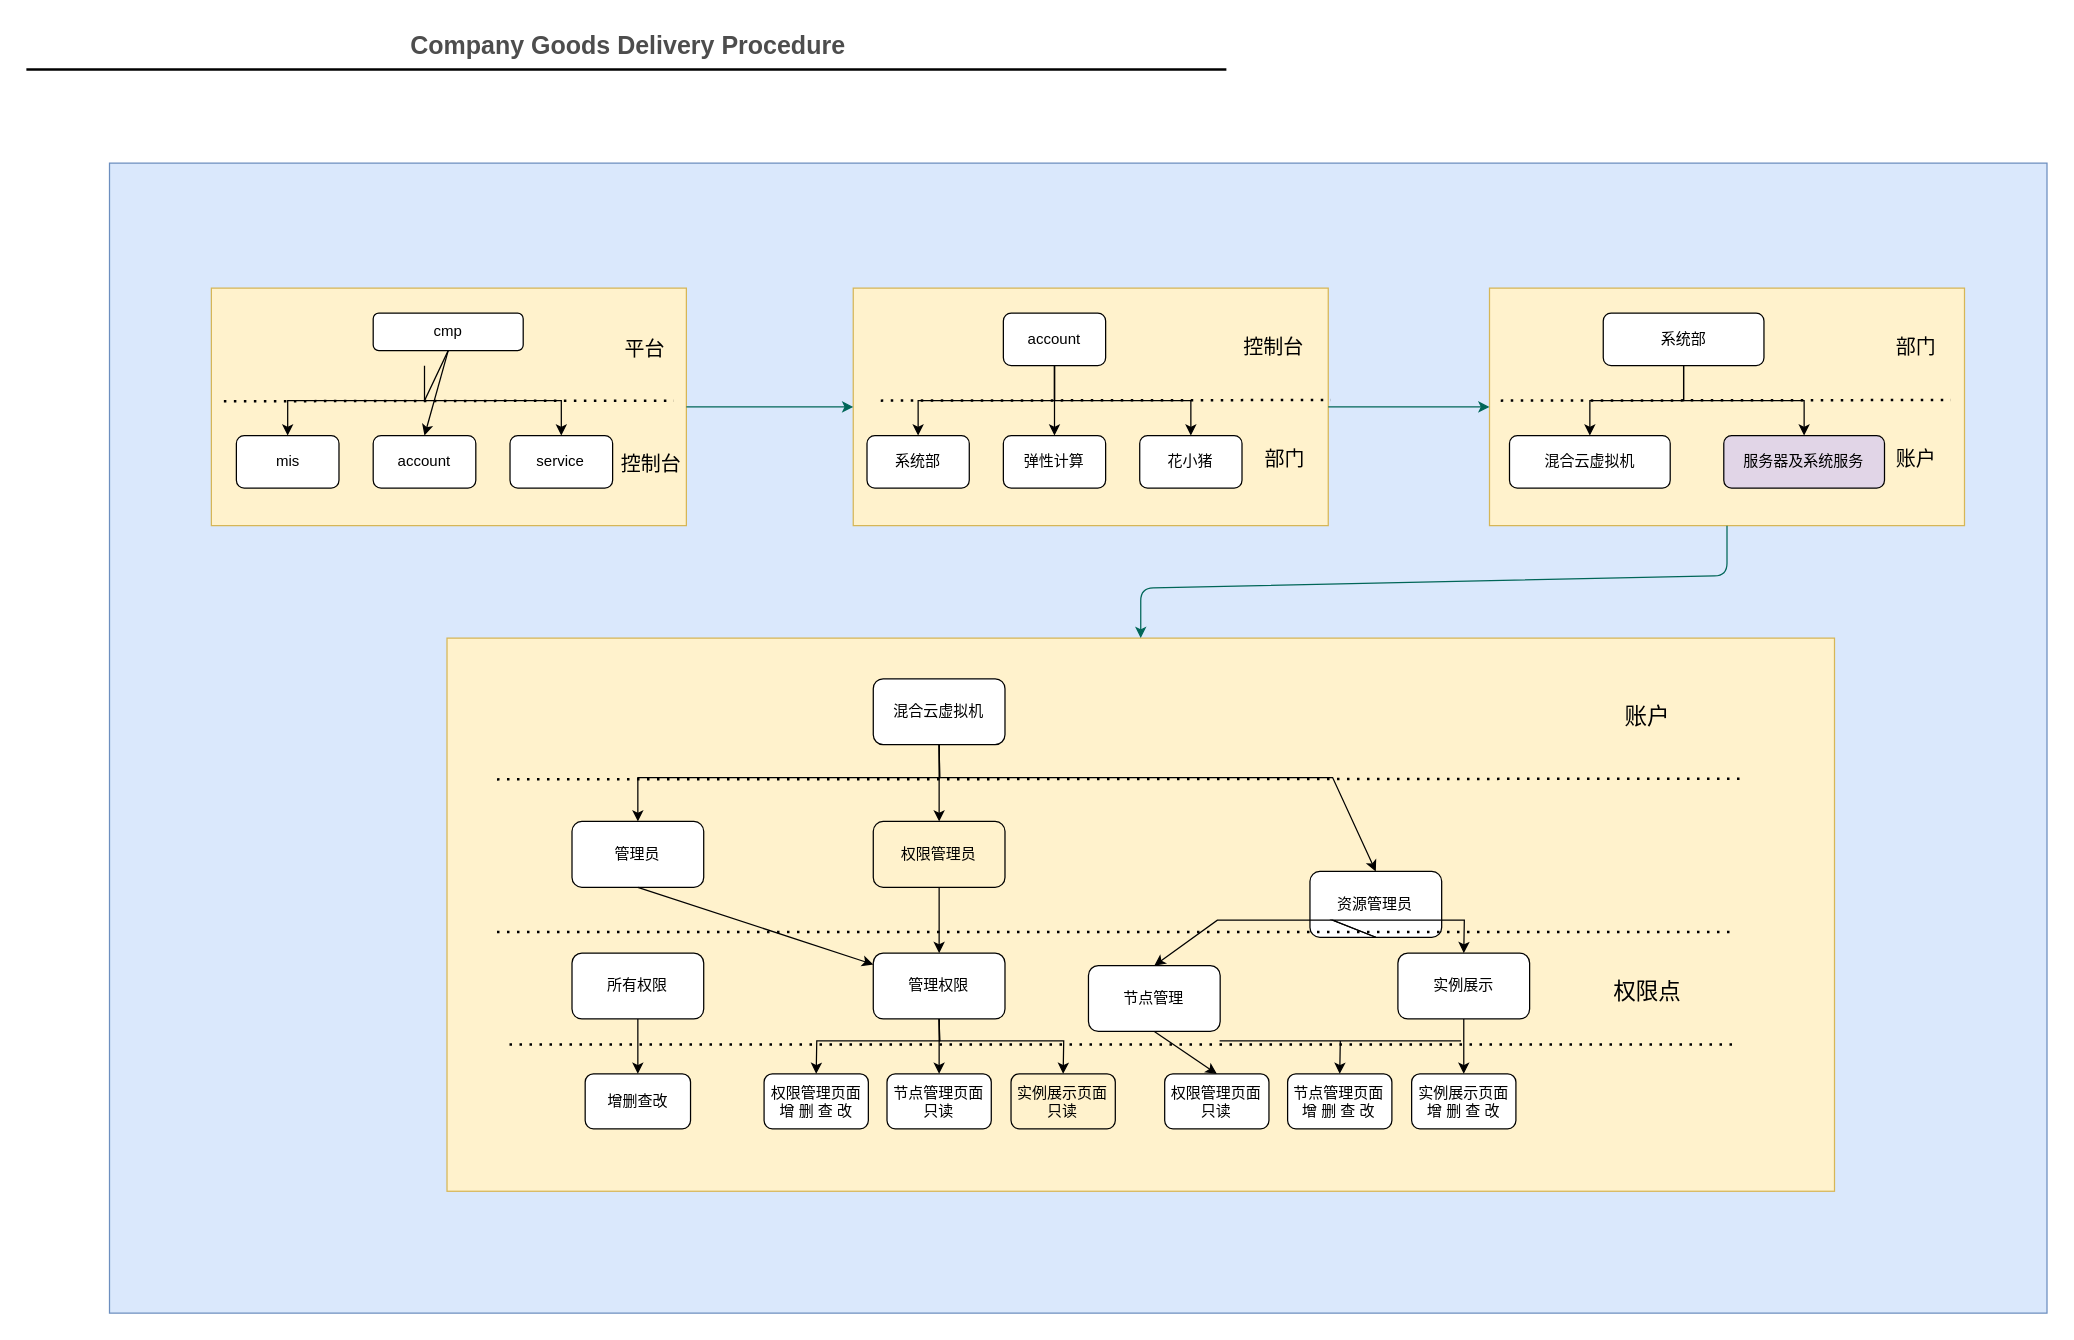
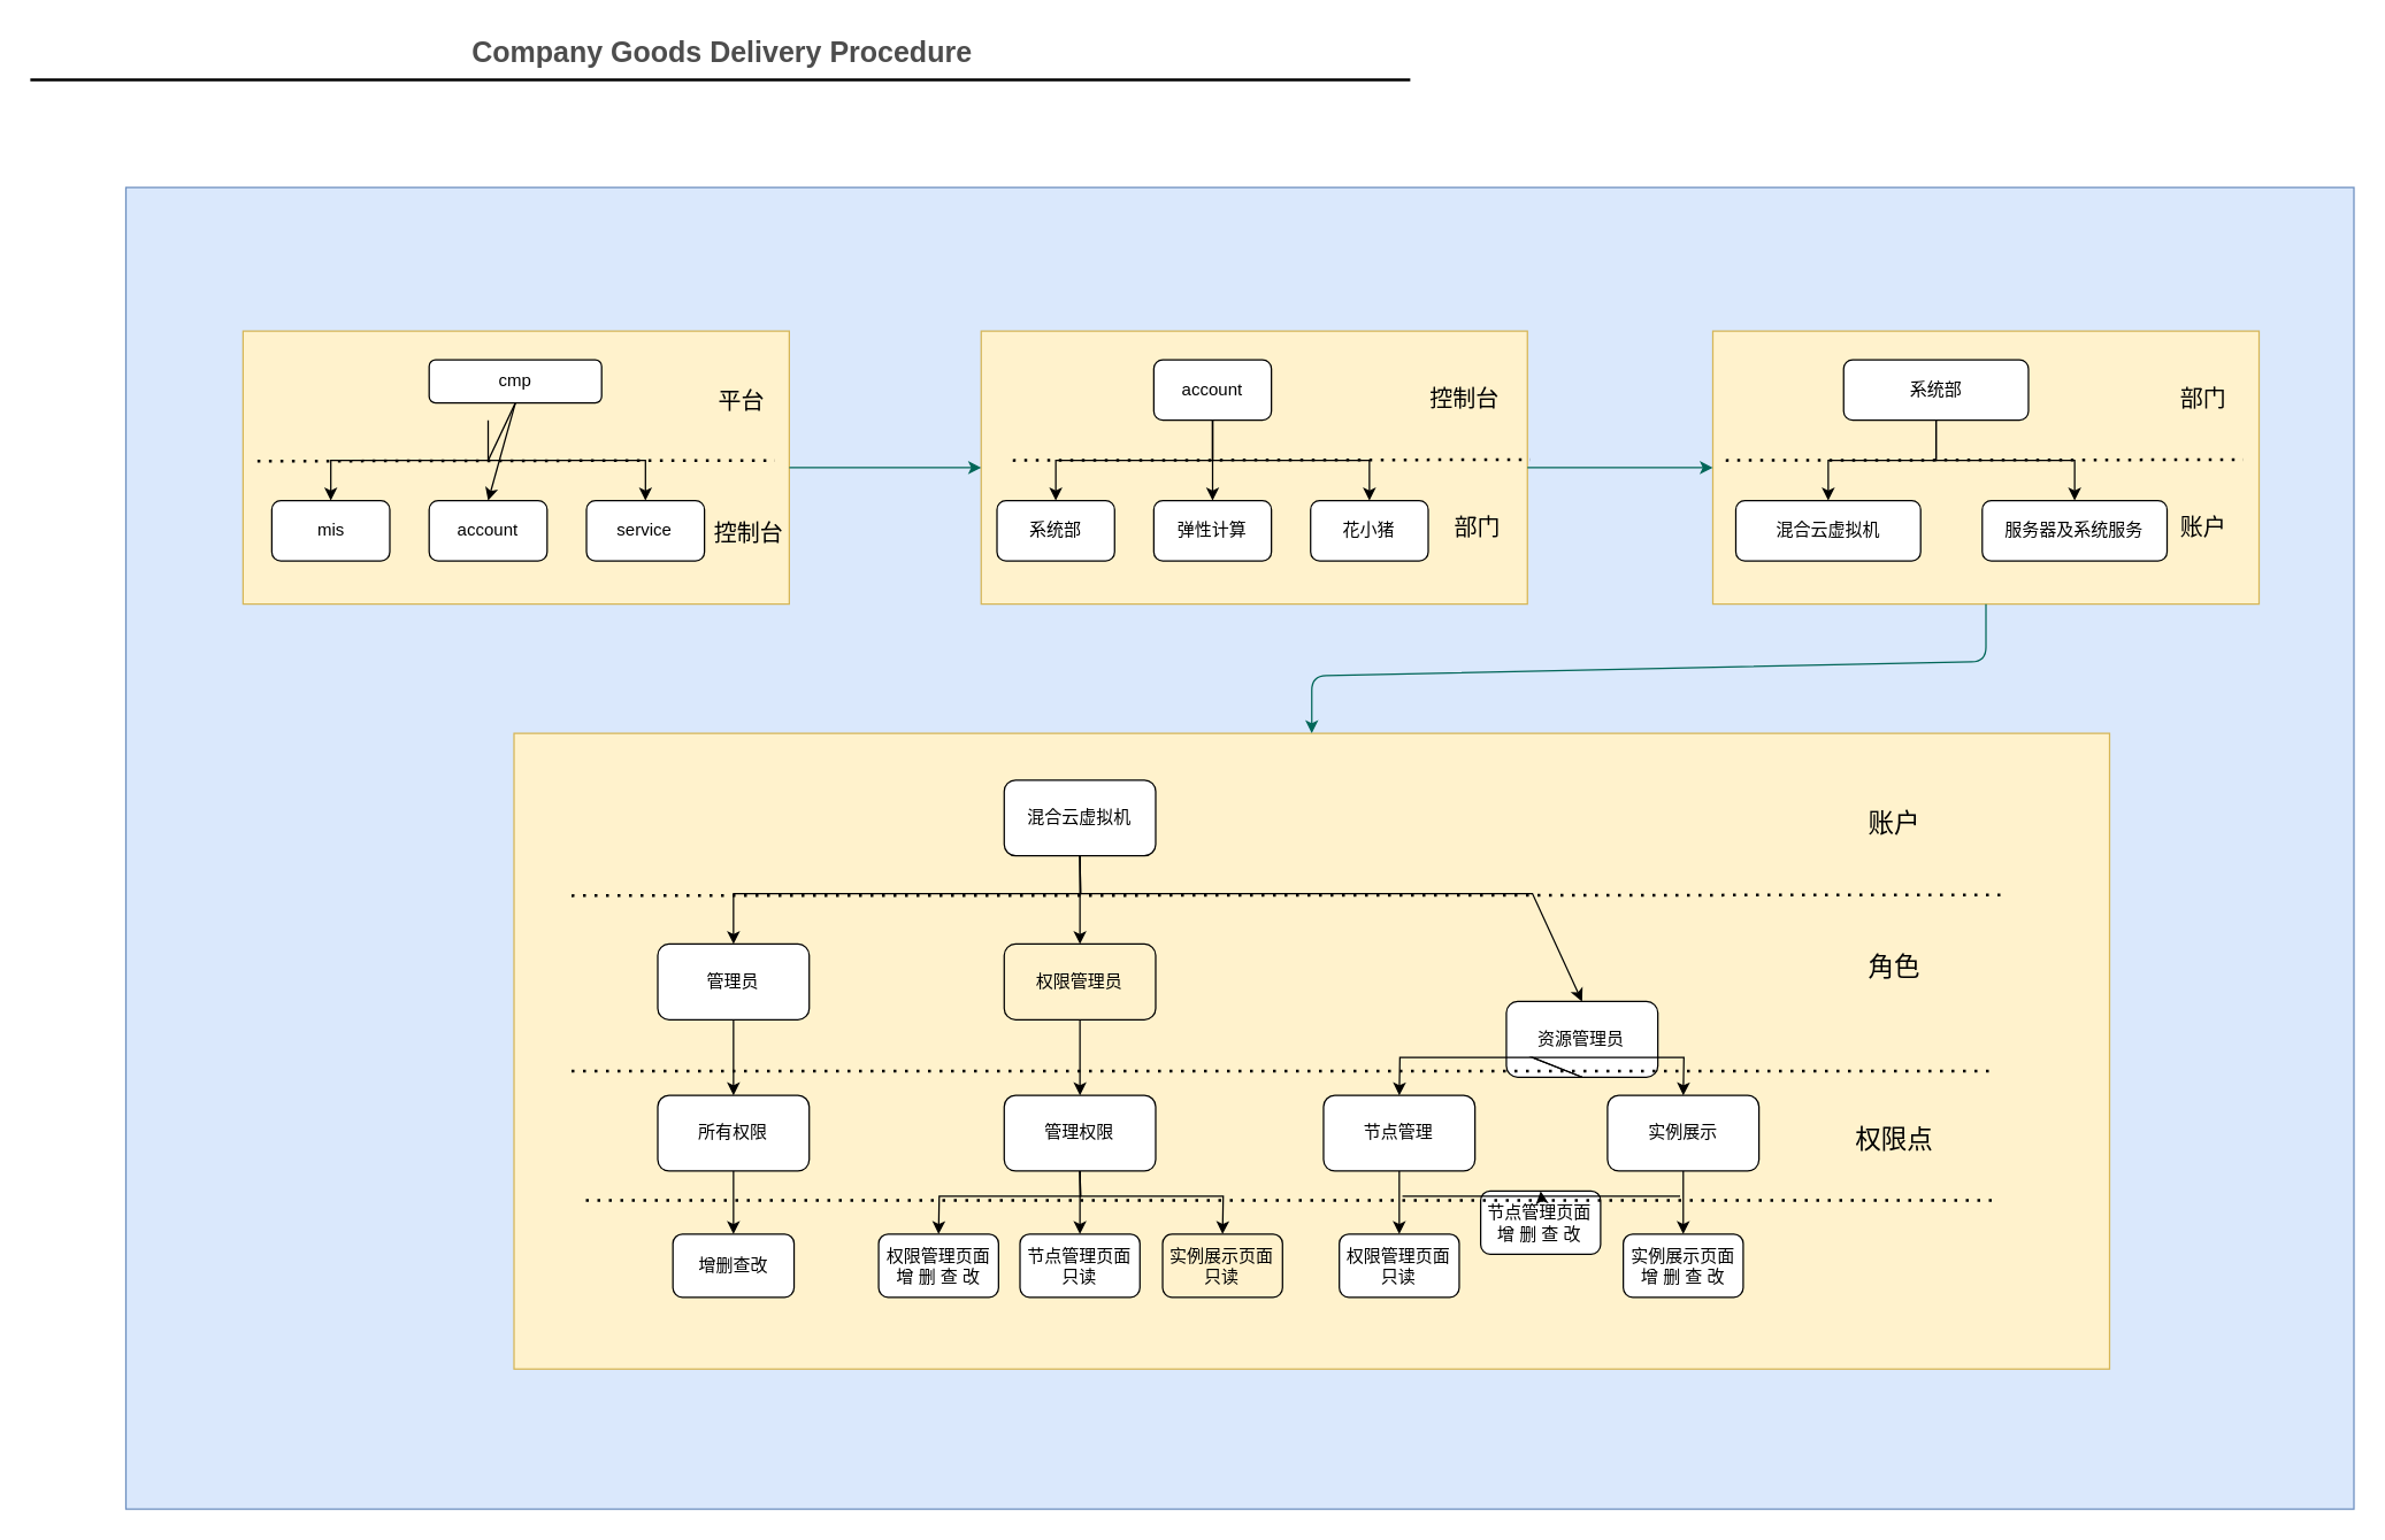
- <mxCell id="73" value="服务器及系统服务" style="rounded=1;whiteSpace=wrap;html=1;fillColor=#e1d5e7;" vertex="1" parent="71"><mxGeometry x="171.429" y="98" width="128.571" height="42" as="geometry" /></mxCell>
+ <mxCell id="73" value="服务器及系统服务" style="rounded=1;whiteSpace=wrap;html=1;" vertex="1" parent="71"><mxGeometry x="171.429" y="98" width="128.571" height="42" as="geometry" /></mxCell>
+ <mxCell id="40" value="&lt;font style=&quot;font-size: 18px&quot;&gt;角色&lt;/font&gt;" style="text;html=1;resizable=0;autosize=1;align=center;verticalAlign=middle;points=[];fillColor=none;strokeColor=none;rounded=0;" vertex="1" parent="6"><mxGeometry x="935" y="152.5" width="50" height="20" as="geometry" /></mxCell>
- <mxCell id="27" value="" style="endArrow=classic;html=1;rounded=0;exitX=0.5;exitY=1;exitDx=0;exitDy=0;" edge="1" parent="8" source="10" target="13"><mxGeometry width="50" height="50" relative="1" as="geometry"><mxPoint x="-149.269" y="245.854" as="sourcePoint" /><mxPoint x="-105.366" y="201.951" as="targetPoint" /></mxGeometry></mxCell>
+ <mxCell id="27" value="" style="endArrow=classic;html=1;rounded=0;exitX=0.5;exitY=1;exitDx=0;exitDy=0;entryX=0.5;entryY=0;entryDx=0;entryDy=0;" edge="1" parent="8" source="10" target="12"><mxGeometry width="50" height="50" relative="1" as="geometry"><mxPoint x="-149.269" y="245.854" as="sourcePoint" /><mxPoint x="-105.366" y="201.951" as="targetPoint" /></mxGeometry></mxCell>
- <mxCell id="16" value="节点管理" style="rounded=1;whiteSpace=wrap;html=1;" vertex="1" parent="8"><mxGeometry x="413.172" y="229.512" width="105.366" height="52.683" as="geometry" /></mxCell>
+ <mxCell id="16" value="节点管理" style="rounded=1;whiteSpace=wrap;html=1;" vertex="1" parent="8"><mxGeometry x="463.172" y="219.512" width="105.366" height="52.683" as="geometry" /></mxCell>
- <mxCell id="22" value="节点管理页面&lt;br&gt;增 删 查 改" style="rounded=1;whiteSpace=wrap;html=1;" vertex="1" parent="8"><mxGeometry x="572.49" y="316.098" width="83.415" height="43.902" as="geometry" /></mxCell>
+ <mxCell id="22" value="节点管理页面&lt;br&gt;增 删 查 改" style="rounded=1;whiteSpace=wrap;html=1;" vertex="1" parent="8"><mxGeometry x="572.49" y="286.098" width="83.415" height="43.902" as="geometry" /></mxCell>
